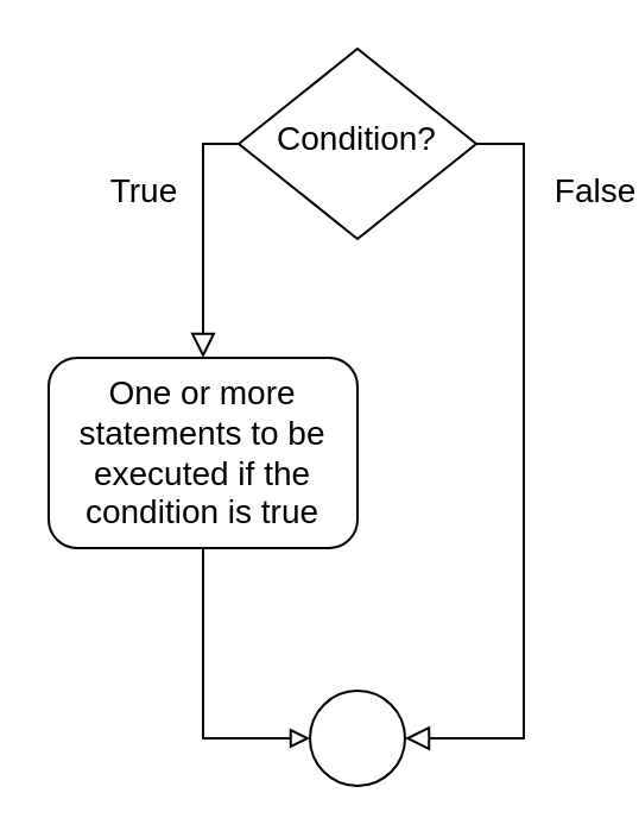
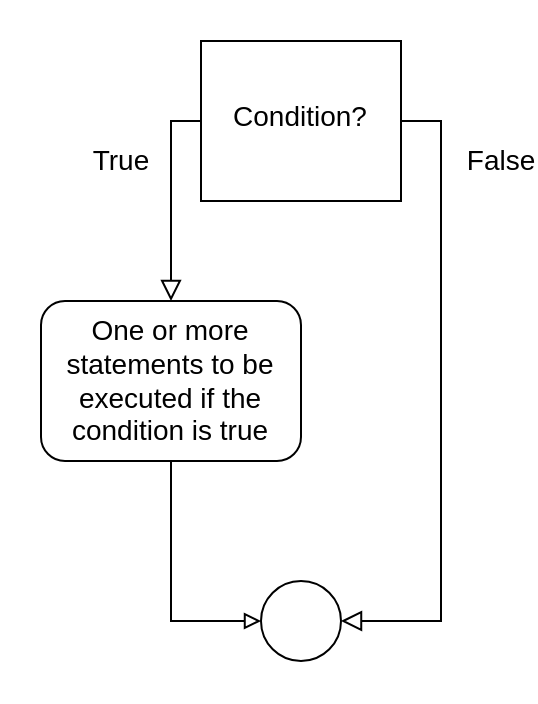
- <mxCell id="3" value="Condition?" style="rhombus;whiteSpace=wrap;html=1;shadow=0;fontFamily=Helvetica;fontSize=14;align=center;strokeWidth=1;spacing=6;spacingTop=-4;fontStyle=0" parent="1" vertex="1"><mxGeometry x="100" y="20" width="100" height="80" as="geometry" /></mxCell>
+ <mxCell id="3" value="Condition?" style="whiteSpace=wrap;html=1;shadow=0;fontFamily=Helvetica;fontSize=14;align=center;strokeWidth=1;spacing=6;spacingTop=-4;fontStyle=0;rounded=0;" parent="1" vertex="1"><mxGeometry x="100" y="20" width="100" height="80" as="geometry" /></mxCell>
